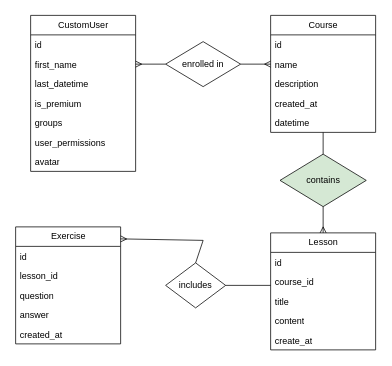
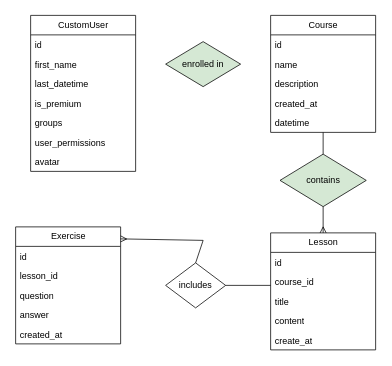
- <mxCell id="34" value="" style="endArrow=none;html=1;rounded=0;exitX=1;exitY=0.5;exitDx=0;exitDy=0;entryX=0;entryY=0.5;entryDx=0;entryDy=0;startFill=0;startArrow=ERmany;" parent="1" source="4" target="35" edge="1"><mxGeometry width="50" height="50" relative="1" as="geometry"><mxPoint x="180" y="80" as="sourcePoint" /><mxPoint x="220" y="80" as="targetPoint" /></mxGeometry></mxCell>
- <mxCell id="35" value="enrolled in" style="rhombus;whiteSpace=wrap;html=1;" parent="1" vertex="1"><mxGeometry x="220" y="55" width="100" height="60" as="geometry" /></mxCell>
+ <mxCell id="35" value="enrolled in" style="rhombus;whiteSpace=wrap;html=1;fillColor=#d5e8d4;" parent="1" vertex="1"><mxGeometry x="220" y="55" width="100" height="60" as="geometry" /></mxCell>
- <mxCell id="36" value="" style="endArrow=ERmany;html=1;rounded=0;exitX=1;exitY=0.5;exitDx=0;exitDy=0;entryX=0;entryY=0.5;entryDx=0;entryDy=0;endFill=0;" parent="1" source="35" target="12" edge="1"><mxGeometry width="50" height="50" relative="1" as="geometry"><mxPoint x="320" y="80" as="sourcePoint" /><mxPoint x="360" y="80" as="targetPoint" /></mxGeometry></mxCell>
